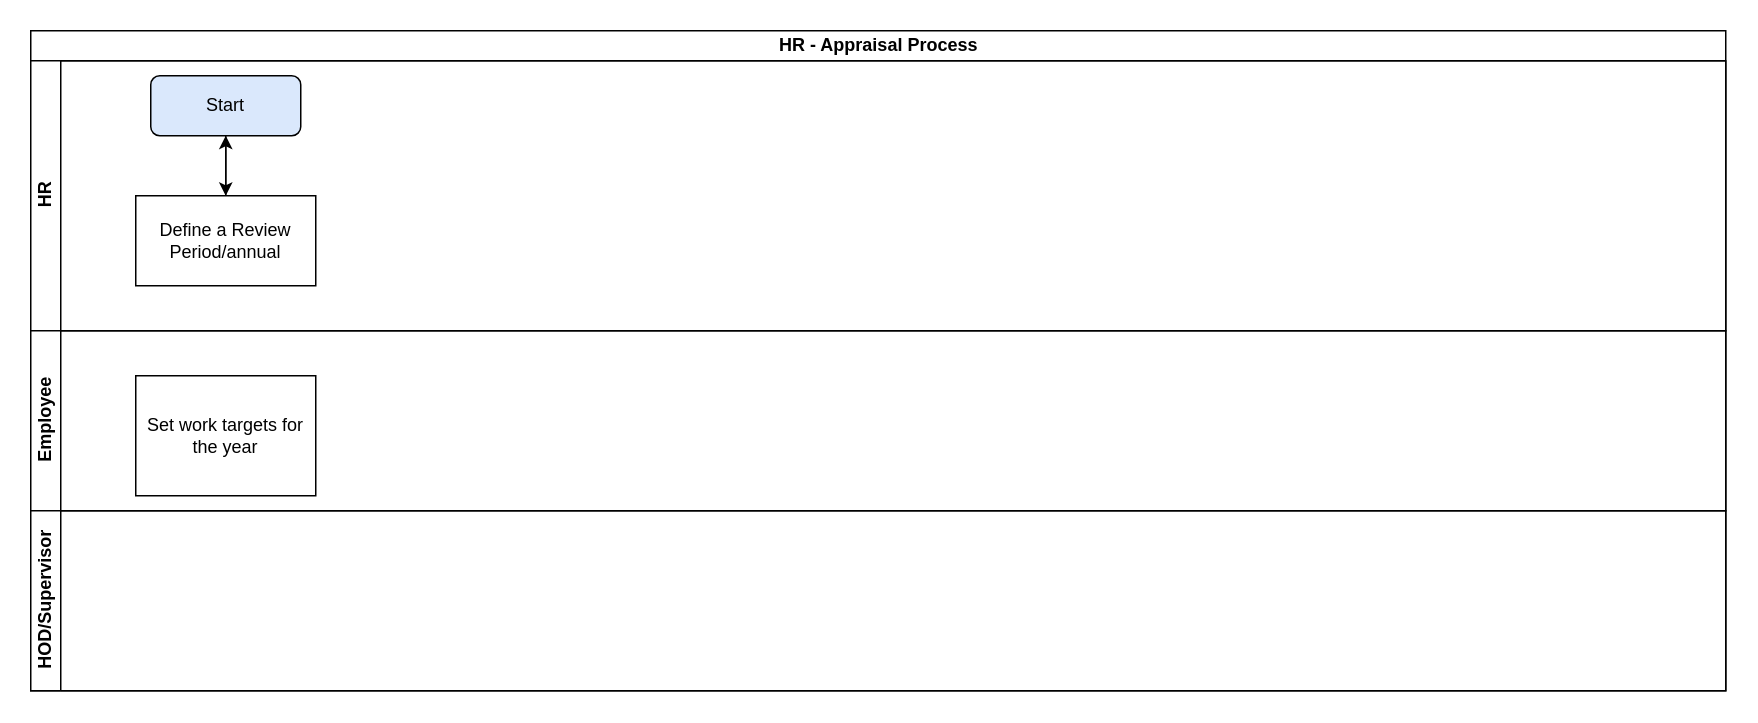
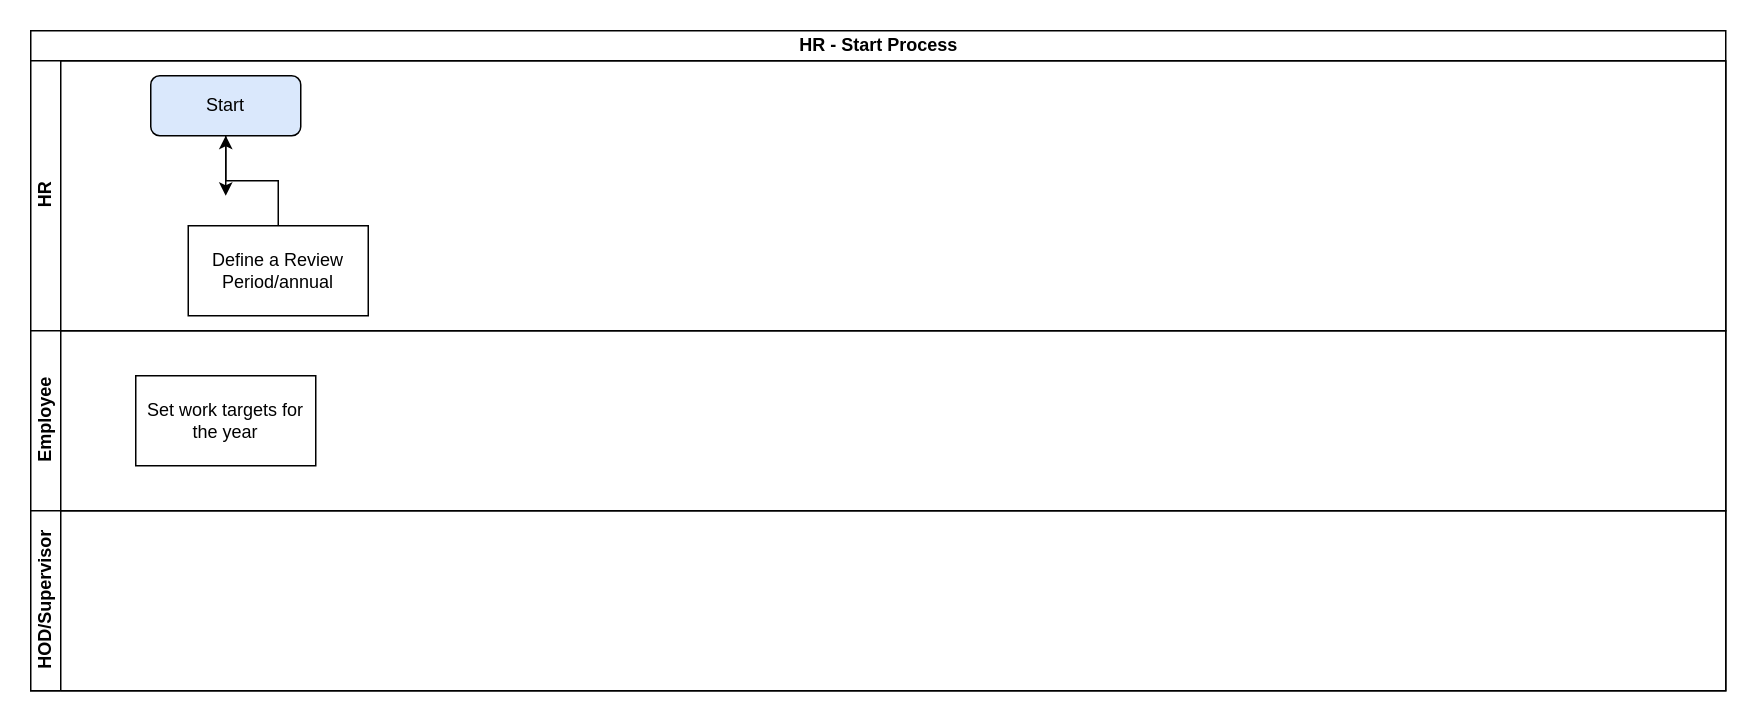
- <mxCell id="2" value="HR - Appraisal Process" style="swimlane;html=1;childLayout=stackLayout;resizeParent=1;resizeParentMax=0;horizontal=1;startSize=20;horizontalStack=0;" vertex="1" parent="1"><mxGeometry x="20" y="20" width="1130" height="440" as="geometry" /></mxCell>
+ <mxCell id="2" value="HR - Start Process" style="swimlane;html=1;childLayout=stackLayout;resizeParent=1;resizeParentMax=0;horizontal=1;startSize=20;horizontalStack=0;" vertex="1" parent="1"><mxGeometry x="20" y="20" width="1130" height="440" as="geometry" /></mxCell>
- <mxCell id="5" value="Define a Review Period/annual" style="rounded=0;whiteSpace=wrap;html=1;" vertex="1" parent="3"><mxGeometry x="70" y="90" width="120" height="60" as="geometry" /></mxCell>
+ <mxCell id="5" value="Define a Review Period/annual" style="rounded=0;whiteSpace=wrap;html=1;" vertex="1" parent="3"><mxGeometry x="105" y="110" width="120" height="60" as="geometry" /></mxCell>
- <mxCell id="7" value="Set work targets for the year" style="whiteSpace=wrap;html=1;rounded=0;" vertex="1" parent="6"><mxGeometry x="70" y="30" width="120" height="80" as="geometry" /></mxCell>
+ <mxCell id="7" value="Set work targets for the year" style="whiteSpace=wrap;html=1;rounded=0;" vertex="1" parent="6"><mxGeometry x="70" y="30" width="120" height="60" as="geometry" /></mxCell>
